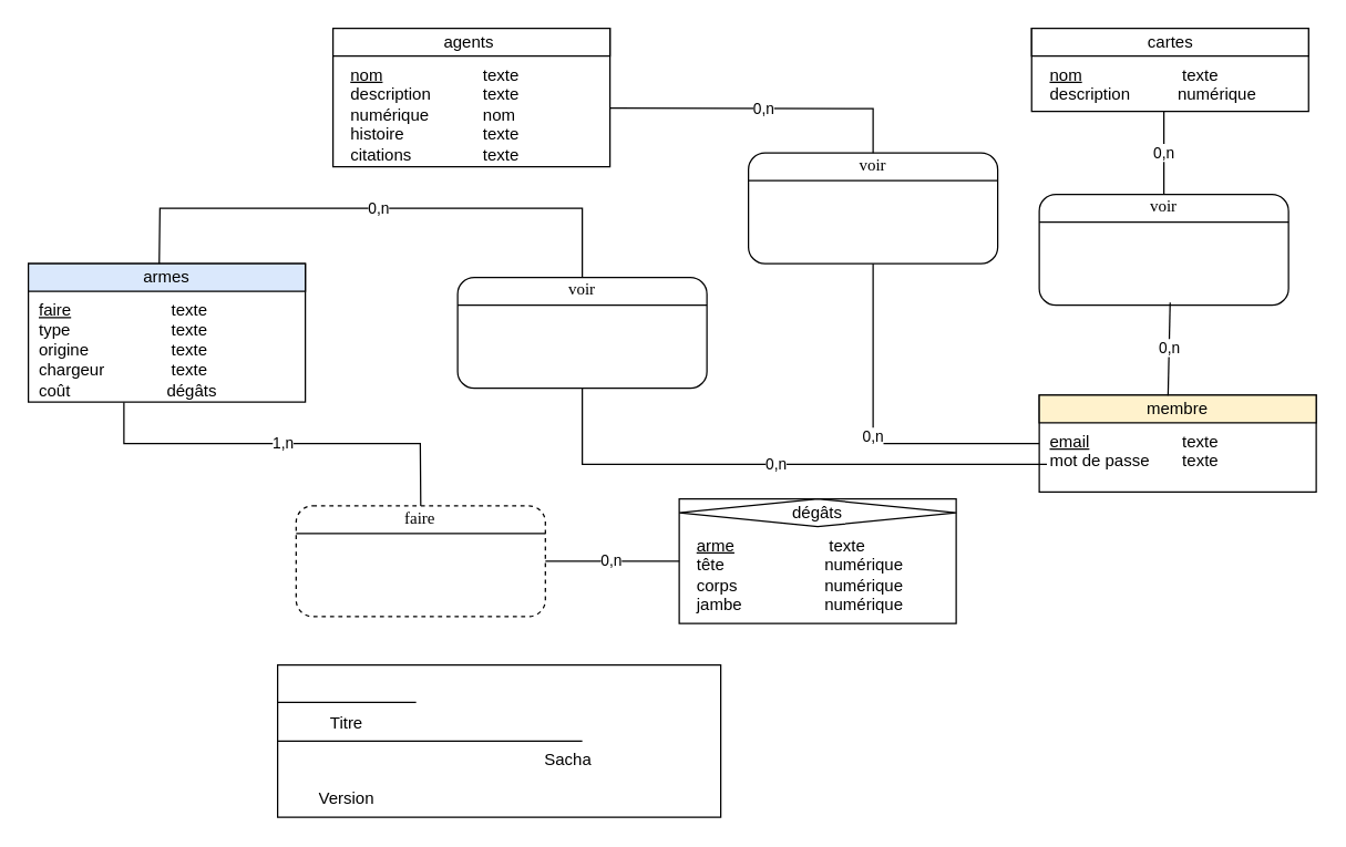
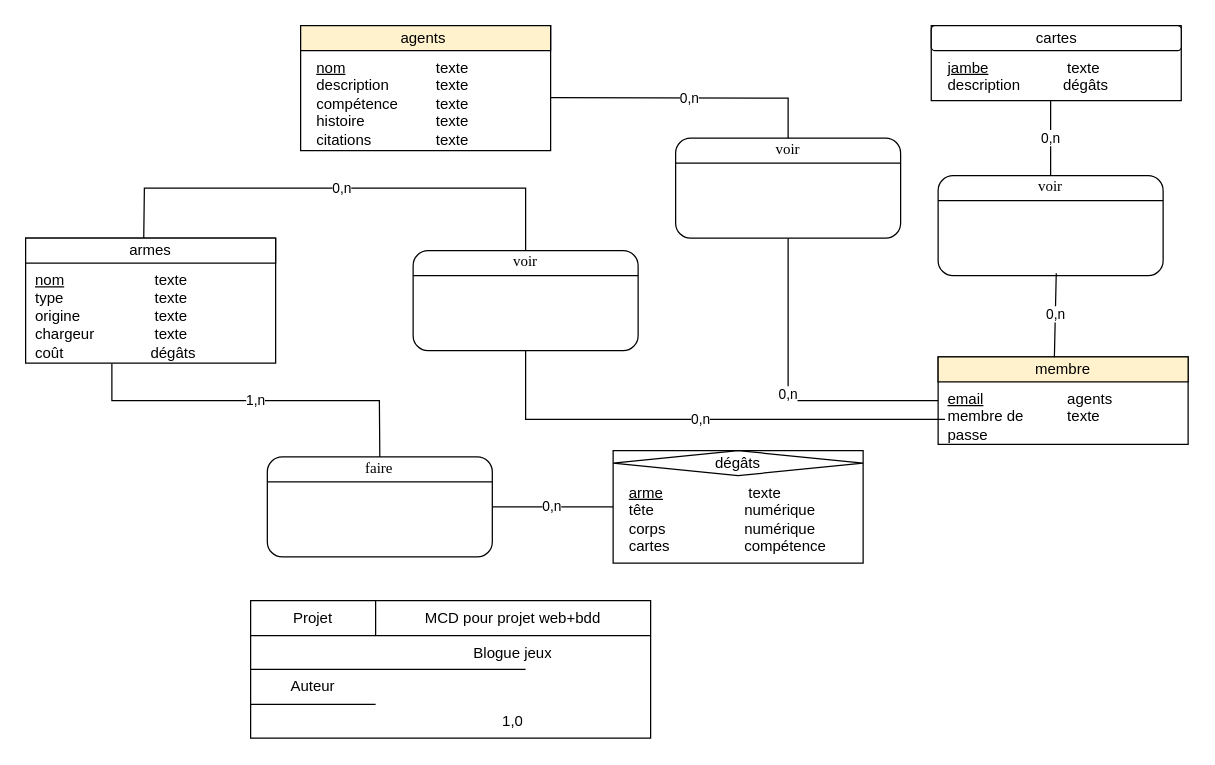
- <mxCell id="16" value="agents&amp;nbsp;" style="rounded=0;whiteSpace=wrap;html=1;" parent="1" vertex="1"><mxGeometry x="240" y="20" width="200" height="20" as="geometry" /></mxCell>
+ <mxCell id="16" value="agents&amp;nbsp;" style="rounded=0;whiteSpace=wrap;html=1;fillColor=#fff2cc;" parent="1" vertex="1"><mxGeometry x="240" y="20" width="200" height="20" as="geometry" /></mxCell>
- <mxCell id="20" value="cartes" style="rounded=0;whiteSpace=wrap;html=1;" parent="1" vertex="1"><mxGeometry x="744.5" y="20" width="200" height="20" as="geometry" /></mxCell>
+ <mxCell id="20" value="cartes" style="whiteSpace=wrap;html=1;rounded=1;" parent="1" vertex="1"><mxGeometry x="744.5" y="20" width="200" height="20" as="geometry" /></mxCell>
- <mxCell id="21" value="&lt;u&gt;nom&lt;/u&gt;&lt;br&gt;description" style="text;html=1;strokeColor=none;fillColor=none;align=left;verticalAlign=top;whiteSpace=wrap;rounded=0;" parent="1" vertex="1"><mxGeometry x="755.5" y="40" width="90" height="60" as="geometry" /></mxCell>
+ <mxCell id="21" value="&lt;u&gt;jambe&lt;/u&gt;&lt;br&gt;description" style="text;html=1;strokeColor=none;fillColor=none;align=left;verticalAlign=top;whiteSpace=wrap;rounded=0;" parent="1" vertex="1"><mxGeometry x="755.5" y="40" width="90" height="60" as="geometry" /></mxCell>
- <mxCell id="22" value="&lt;span style=&quot;white-space: pre&quot;&gt; &lt;span style=&quot;white-space: pre&quot;&gt; &lt;/span&gt;&lt;/span&gt;texte&lt;br&gt;&lt;span style=&quot;white-space: pre&quot;&gt; &lt;/span&gt;numérique&lt;br&gt;&lt;span style=&quot;white-space: pre&quot;&gt; &lt;/span&gt;&lt;span style=&quot;white-space: pre&quot;&gt; &lt;/span&gt;&lt;br&gt;&lt;span style=&quot;white-space: pre&quot;&gt; &lt;/span&gt;&lt;span style=&quot;white-space: pre&quot;&gt; &lt;/span&gt;" style="text;html=1;strokeColor=none;fillColor=none;align=left;verticalAlign=top;whiteSpace=wrap;rounded=0;" parent="1" vertex="1"><mxGeometry x="844.5" y="40" width="100" height="50" as="geometry" /></mxCell>
+ <mxCell id="22" value="&lt;span style=&quot;white-space: pre&quot;&gt; &lt;span style=&quot;white-space: pre&quot;&gt; &lt;/span&gt;&lt;/span&gt;texte&lt;br&gt;&lt;span style=&quot;white-space: pre&quot;&gt; &lt;/span&gt;dégâts&lt;br&gt;&lt;span style=&quot;white-space: pre&quot;&gt; &lt;/span&gt;&lt;span style=&quot;white-space: pre&quot;&gt; &lt;/span&gt;&lt;br&gt;&lt;span style=&quot;white-space: pre&quot;&gt; &lt;/span&gt;&lt;span style=&quot;white-space: pre&quot;&gt; &lt;/span&gt;" style="text;html=1;strokeColor=none;fillColor=none;align=left;verticalAlign=top;whiteSpace=wrap;rounded=0;" parent="1" vertex="1"><mxGeometry x="844.5" y="40" width="100" height="50" as="geometry" /></mxCell>
- <mxCell id="17" value="&lt;u&gt;nom&lt;br&gt;&lt;/u&gt;description&lt;br&gt;numérique&lt;br&gt;histoire&lt;br&gt;citations" style="text;html=1;strokeColor=none;fillColor=none;align=left;verticalAlign=top;whiteSpace=wrap;rounded=0;" parent="1" vertex="1"><mxGeometry x="251" y="40" width="90" height="60" as="geometry" /></mxCell>
+ <mxCell id="17" value="&lt;u&gt;nom&lt;br&gt;&lt;/u&gt;description&lt;br&gt;compétence&lt;br&gt;histoire&lt;br&gt;citations" style="text;html=1;strokeColor=none;fillColor=none;align=left;verticalAlign=top;whiteSpace=wrap;rounded=0;" parent="1" vertex="1"><mxGeometry x="251" y="40" width="90" height="60" as="geometry" /></mxCell>
- <mxCell id="18" value="&lt;span style=&quot;white-space: pre&quot;&gt; &lt;span style=&quot;white-space: pre&quot;&gt; &lt;/span&gt;&lt;/span&gt;texte&lt;br&gt;&lt;span style=&quot;white-space: pre&quot;&gt; &lt;span style=&quot;white-space: pre;&quot;&gt; &lt;/span&gt;&lt;/span&gt;texte&lt;br&gt;&lt;span style=&quot;white-space: pre&quot;&gt; &lt;span style=&quot;white-space: pre;&quot;&gt; &lt;/span&gt;&lt;/span&gt;nom&amp;nbsp;&lt;span style=&quot;white-space: pre&quot;&gt; &lt;/span&gt;&lt;br&gt;&lt;span style=&quot;white-space: pre&quot;&gt; &lt;/span&gt;&lt;span style=&quot;white-space: pre&quot;&gt; &lt;/span&gt;texte&lt;br&gt;&lt;span style=&quot;white-space: pre;&quot;&gt; &lt;/span&gt;&lt;span style=&quot;white-space: pre;&quot;&gt; &lt;/span&gt;texte&amp;nbsp;" style="text;html=1;strokeColor=none;fillColor=none;align=left;verticalAlign=top;whiteSpace=wrap;rounded=0;" parent="1" vertex="1"><mxGeometry x="340" y="40" width="100" height="50" as="geometry" /></mxCell>
+ <mxCell id="18" value="&lt;span style=&quot;white-space: pre&quot;&gt; &lt;span style=&quot;white-space: pre&quot;&gt; &lt;/span&gt;&lt;/span&gt;texte&lt;br&gt;&lt;span style=&quot;white-space: pre&quot;&gt; &lt;span style=&quot;white-space: pre;&quot;&gt; &lt;/span&gt;&lt;/span&gt;texte&lt;br&gt;&lt;span style=&quot;white-space: pre&quot;&gt; &lt;span style=&quot;white-space: pre;&quot;&gt; &lt;/span&gt;&lt;/span&gt;texte&amp;nbsp;&lt;span style=&quot;white-space: pre&quot;&gt; &lt;/span&gt;&lt;br&gt;&lt;span style=&quot;white-space: pre&quot;&gt; &lt;/span&gt;&lt;span style=&quot;white-space: pre&quot;&gt; &lt;/span&gt;texte&lt;br&gt;&lt;span style=&quot;white-space: pre;&quot;&gt; &lt;/span&gt;&lt;span style=&quot;white-space: pre;&quot;&gt; &lt;/span&gt;texte&amp;nbsp;" style="text;html=1;strokeColor=none;fillColor=none;align=left;verticalAlign=top;whiteSpace=wrap;rounded=0;" parent="1" vertex="1"><mxGeometry x="340" y="40" width="100" height="50" as="geometry" /></mxCell>
- <mxCell id="24" value="armes" style="rounded=0;whiteSpace=wrap;html=1;fillColor=#dae8fc;" parent="1" vertex="1"><mxGeometry x="20" y="190" width="200" height="20" as="geometry" /></mxCell>
+ <mxCell id="24" value="armes" style="rounded=0;whiteSpace=wrap;html=1;" parent="1" vertex="1"><mxGeometry x="20" y="190" width="200" height="20" as="geometry" /></mxCell>
- <mxCell id="25" value="&lt;u&gt;faire&lt;/u&gt;&lt;br&gt;type&lt;br&gt;origine&amp;nbsp;&lt;br&gt;chargeur&lt;br&gt;coût" style="text;html=1;strokeColor=none;fillColor=none;align=left;verticalAlign=top;whiteSpace=wrap;rounded=0;" parent="1" vertex="1"><mxGeometry x="25.5" y="210" width="90" height="60" as="geometry" /></mxCell>
+ <mxCell id="25" value="&lt;u&gt;nom&lt;/u&gt;&lt;br&gt;type&lt;br&gt;origine&amp;nbsp;&lt;br&gt;chargeur&lt;br&gt;coût" style="text;html=1;strokeColor=none;fillColor=none;align=left;verticalAlign=top;whiteSpace=wrap;rounded=0;" parent="1" vertex="1"><mxGeometry x="25.5" y="210" width="90" height="60" as="geometry" /></mxCell>
- <mxCell id="28" value="&lt;u&gt;email&lt;/u&gt;&lt;br&gt;mot de passe" style="text;html=1;strokeColor=none;fillColor=none;align=left;verticalAlign=top;whiteSpace=wrap;rounded=0;" parent="1" vertex="1"><mxGeometry x="755.5" y="305" width="90" height="60" as="geometry" /></mxCell>
+ <mxCell id="28" value="&lt;u&gt;email&lt;/u&gt;&lt;br&gt;membre de passe" style="text;html=1;strokeColor=none;fillColor=none;align=left;verticalAlign=top;whiteSpace=wrap;rounded=0;" parent="1" vertex="1"><mxGeometry x="755.5" y="305" width="90" height="60" as="geometry" /></mxCell>
- <mxCell id="29" value="&lt;span style=&quot;white-space: pre&quot;&gt; &lt;span style=&quot;white-space: pre&quot;&gt; &lt;/span&gt;&lt;/span&gt;texte&lt;br&gt;&lt;span style=&quot;white-space: pre&quot;&gt; &lt;span style=&quot;white-space: pre;&quot;&gt; &lt;/span&gt;t&lt;/span&gt;exte&lt;br&gt;&lt;span style=&quot;white-space: pre&quot;&gt; &lt;/span&gt;&lt;span style=&quot;white-space: pre&quot;&gt; &lt;/span&gt;&lt;br&gt;&lt;span style=&quot;white-space: pre&quot;&gt; &lt;/span&gt;&lt;span style=&quot;white-space: pre&quot;&gt; &lt;/span&gt;" style="text;html=1;strokeColor=none;fillColor=none;align=left;verticalAlign=top;whiteSpace=wrap;rounded=0;" parent="1" vertex="1"><mxGeometry x="844.5" y="305" width="100" height="50" as="geometry" /></mxCell>
+ <mxCell id="29" value="&lt;span style=&quot;white-space: pre&quot;&gt; &lt;span style=&quot;white-space: pre&quot;&gt; &lt;/span&gt;&lt;/span&gt;agents&lt;br&gt;&lt;span style=&quot;white-space: pre&quot;&gt; &lt;span style=&quot;white-space: pre;&quot;&gt; &lt;/span&gt;t&lt;/span&gt;exte&lt;br&gt;&lt;span style=&quot;white-space: pre&quot;&gt; &lt;/span&gt;&lt;span style=&quot;white-space: pre&quot;&gt; &lt;/span&gt;&lt;br&gt;&lt;span style=&quot;white-space: pre&quot;&gt; &lt;/span&gt;&lt;span style=&quot;white-space: pre&quot;&gt; &lt;/span&gt;" style="text;html=1;strokeColor=none;fillColor=none;align=left;verticalAlign=top;whiteSpace=wrap;rounded=0;" parent="1" vertex="1"><mxGeometry x="844.5" y="305" width="100" height="50" as="geometry" /></mxCell>
- <mxCell id="35" value="&lt;div style=&quot;box-sizing: border-box ; width: 100% ; padding: 2px&quot;&gt;faire&lt;/div&gt;" style="verticalAlign=top;align=center;overflow=fill;html=1;rounded=1;shadow=0;comic=0;labelBackgroundColor=none;strokeColor=#000000;strokeWidth=1;fillColor=#ffffff;fontFamily=Verdana;fontSize=12;fontColor=#000000;dashed=1;" parent="1" vertex="1"><mxGeometry x="213.35" y="365" width="180" height="80" as="geometry" /></mxCell>
+ <mxCell id="35" value="&lt;div style=&quot;box-sizing: border-box ; width: 100% ; padding: 2px&quot;&gt;faire&lt;/div&gt;" style="verticalAlign=top;align=center;overflow=fill;html=1;rounded=1;shadow=0;comic=0;labelBackgroundColor=none;strokeColor=#000000;strokeWidth=1;fillColor=#ffffff;fontFamily=Verdana;fontSize=12;fontColor=#000000;" parent="1" vertex="1"><mxGeometry x="213.35" y="365" width="180" height="80" as="geometry" /></mxCell>
- <mxCell id="33" value="&lt;u&gt;arme&lt;br&gt;&lt;/u&gt;tête&lt;br&gt;corps&lt;br&gt;jambe&lt;br&gt;" style="text;html=1;strokeColor=none;fillColor=none;align=left;verticalAlign=top;whiteSpace=wrap;rounded=0;" parent="1" vertex="1"><mxGeometry x="501" y="380" width="90" height="60" as="geometry" /></mxCell>
+ <mxCell id="33" value="&lt;u&gt;arme&lt;br&gt;&lt;/u&gt;tête&lt;br&gt;corps&lt;br&gt;cartes&lt;br&gt;" style="text;html=1;strokeColor=none;fillColor=none;align=left;verticalAlign=top;whiteSpace=wrap;rounded=0;" parent="1" vertex="1"><mxGeometry x="501" y="380" width="90" height="60" as="geometry" /></mxCell>
- <mxCell id="34" value="&lt;span style=&quot;white-space: pre&quot;&gt; &lt;span style=&quot;white-space: pre&quot;&gt; &lt;/span&gt;&lt;/span&gt;texte&lt;br&gt;&lt;span style=&quot;white-space: pre&quot;&gt; &lt;/span&gt;numérique&lt;br&gt;&lt;span style=&quot;white-space: pre&quot;&gt; &lt;/span&gt;numérique&amp;nbsp;&lt;br&gt;&lt;span style=&quot;white-space: pre&quot;&gt; &lt;/span&gt;numérique&amp;nbsp;" style="text;html=1;strokeColor=none;fillColor=none;align=left;verticalAlign=top;whiteSpace=wrap;rounded=0;" parent="1" vertex="1"><mxGeometry x="590" y="380" width="100" height="50" as="geometry" /></mxCell>
+ <mxCell id="34" value="&lt;span style=&quot;white-space: pre&quot;&gt; &lt;span style=&quot;white-space: pre&quot;&gt; &lt;/span&gt;&lt;/span&gt;texte&lt;br&gt;&lt;span style=&quot;white-space: pre&quot;&gt; &lt;/span&gt;numérique&lt;br&gt;&lt;span style=&quot;white-space: pre&quot;&gt; &lt;/span&gt;numérique&amp;nbsp;&lt;br&gt;&lt;span style=&quot;white-space: pre&quot;&gt; &lt;/span&gt;compétence&amp;nbsp;" style="text;html=1;strokeColor=none;fillColor=none;align=left;verticalAlign=top;whiteSpace=wrap;rounded=0;" parent="1" vertex="1"><mxGeometry x="590" y="380" width="100" height="50" as="geometry" /></mxCell>
+ <mxCell id="4" value="Projet" style="shape=partialRectangle;html=1;whiteSpace=wrap;connectable=0;overflow=hidden;fillColor=none;top=0;left=0;bottom=0;right=0;" parent="3" vertex="1"><mxGeometry width="100" height="28" as="geometry"><mxRectangle width="100" height="28" as="alternateBounds" /></mxGeometry></mxCell>
+ <mxCell id="5" value="MCD pour projet web+bdd" style="shape=partialRectangle;html=1;whiteSpace=wrap;connectable=0;overflow=hidden;fillColor=none;top=0;left=0;bottom=0;right=0;" parent="3" vertex="1"><mxGeometry x="100" width="220" height="28" as="geometry"><mxRectangle width="220" height="28" as="alternateBounds" /></mxGeometry></mxCell>
- <mxCell id="7" value="Titre" style="shape=partialRectangle;html=1;whiteSpace=wrap;connectable=0;overflow=hidden;fillColor=none;top=0;left=0;bottom=0;right=0;" parent="6" vertex="1"><mxGeometry width="100" height="27" as="geometry"><mxRectangle width="100" height="27" as="alternateBounds" /></mxGeometry></mxCell>
+ <mxCell id="8" value="Blogue jeux" style="shape=partialRectangle;html=1;whiteSpace=wrap;connectable=0;overflow=hidden;fillColor=none;top=0;left=0;bottom=0;right=0;" parent="6" vertex="1"><mxGeometry x="100" width="220" height="27" as="geometry"><mxRectangle width="220" height="27" as="alternateBounds" /></mxGeometry></mxCell>
+ <mxCell id="10" value="Auteur" style="shape=partialRectangle;html=1;whiteSpace=wrap;connectable=0;overflow=hidden;fillColor=none;top=0;left=0;bottom=0;right=0;" parent="9" vertex="1"><mxGeometry width="100" height="28" as="geometry"><mxRectangle width="100" height="28" as="alternateBounds" /></mxGeometry></mxCell>
- <mxCell id="11" value="Sacha" style="shape=partialRectangle;html=1;whiteSpace=wrap;connectable=0;overflow=hidden;fillColor=none;top=0;left=0;bottom=0;right=0;" parent="9" vertex="1"><mxGeometry x="100" width="220" height="28" as="geometry"><mxRectangle width="220" height="28" as="alternateBounds" /></mxGeometry></mxCell>
- <mxCell id="13" value="Version" style="shape=partialRectangle;html=1;whiteSpace=wrap;connectable=0;overflow=hidden;fillColor=none;top=0;left=0;bottom=0;right=0;" parent="12" vertex="1"><mxGeometry width="100" height="27" as="geometry"><mxRectangle width="100" height="27" as="alternateBounds" /></mxGeometry></mxCell>
+ <mxCell id="14" value="1,0" style="shape=partialRectangle;html=1;whiteSpace=wrap;connectable=0;overflow=hidden;fillColor=none;top=0;left=0;bottom=0;right=0;" parent="12" vertex="1"><mxGeometry x="100" width="220" height="27" as="geometry"><mxRectangle width="220" height="27" as="alternateBounds" /></mxGeometry></mxCell>
